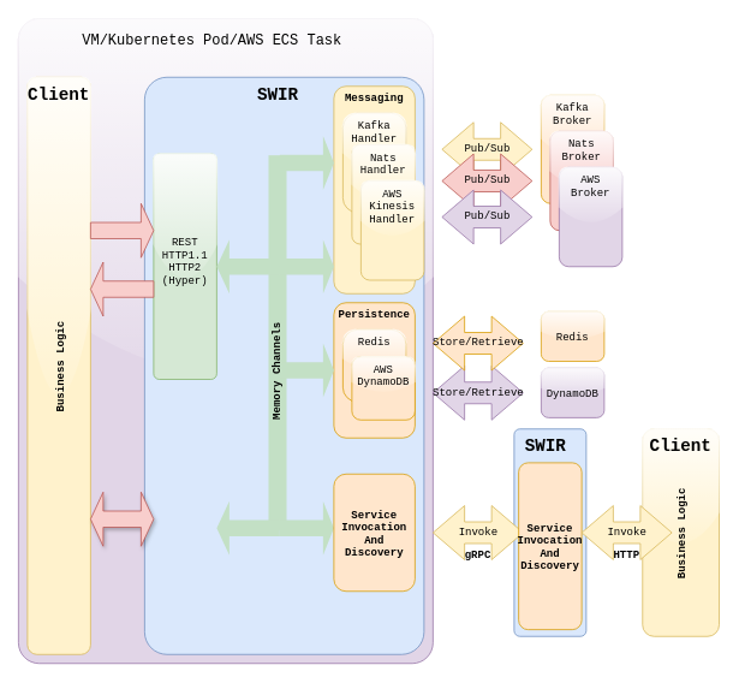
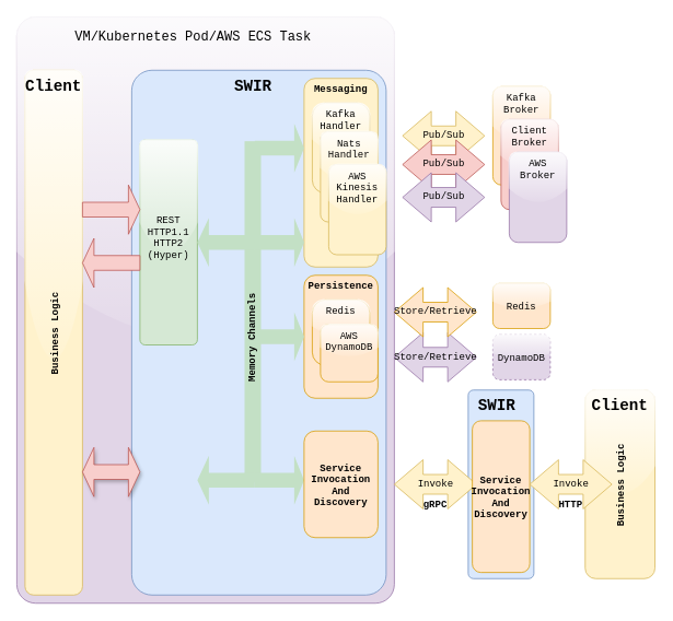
- <mxCell id="11" value="Nats&#10;Broker&#10;" style="rounded=1;fillColor=#f8cecc;strokeColor=#b85450;glass=1;fontFamily=Courier New;verticalAlign=top;" parent="1" vertex="1"><mxGeometry x="610" y="145" width="70" height="110" as="geometry" /></mxCell>
+ <mxCell id="11" value="Client&#10;Broker&#10;" style="rounded=1;fillColor=#f8cecc;strokeColor=#b85450;glass=1;fontFamily=Courier New;verticalAlign=top;" parent="1" vertex="1"><mxGeometry x="610" y="145" width="70" height="110" as="geometry" /></mxCell>
- <mxCell id="23" value="DynamoDB" style="rounded=1;fillColor=#e1d5e7;strokeColor=#9673a6;glass=1;fontFamily=Courier New;" parent="1" vertex="1"><mxGeometry x="600" y="407.5" width="70" height="55" as="geometry" /></mxCell>
+ <mxCell id="23" value="DynamoDB" style="rounded=1;fillColor=#e1d5e7;strokeColor=#9673a6;glass=1;fontFamily=Courier New;dashed=1;" parent="1" vertex="1"><mxGeometry x="600" y="407.5" width="70" height="55" as="geometry" /></mxCell>
